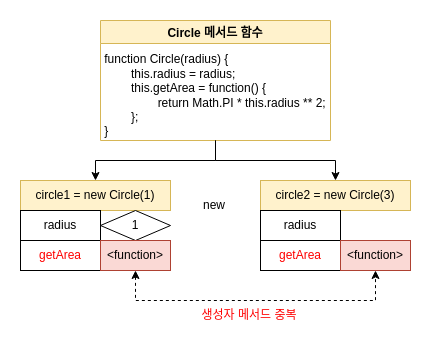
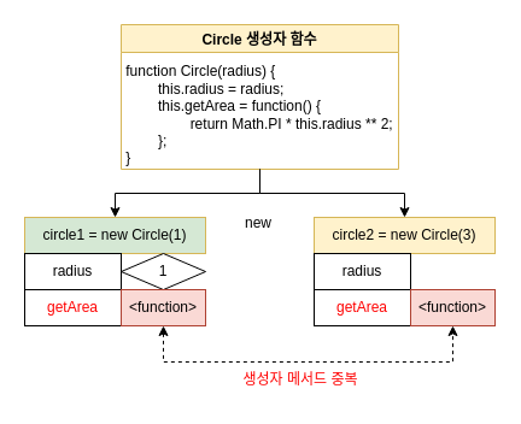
- <mxCell id="2" value="Circle 메서드 함수" style="swimlane;fillColor=#fff2cc;strokeColor=#d6b656;" vertex="1" parent="1"><mxGeometry x="100" y="20" width="230" height="120" as="geometry" /></mxCell>
+ <mxCell id="2" value="Circle 생성자 함수" style="swimlane;fillColor=#fff2cc;strokeColor=#d6b656;" vertex="1" parent="1"><mxGeometry x="100" y="20" width="230" height="120" as="geometry" /></mxCell>
- <mxCell id="4" value="circle1 = new Circle(1)" style="rounded=0;whiteSpace=wrap;html=1;fillColor=#fff2cc;strokeColor=#d6b656;" vertex="1" parent="1"><mxGeometry x="20" y="180" width="150" height="30" as="geometry" /></mxCell>
+ <mxCell id="4" value="circle1 = new Circle(1)" style="rounded=0;whiteSpace=wrap;html=1;fillColor=#d5e8d4;strokeColor=#d6b656;" vertex="1" parent="1"><mxGeometry x="20" y="180" width="150" height="30" as="geometry" /></mxCell>
- <mxCell id="17" value="new" style="text;html=1;strokeColor=none;fillColor=none;align=center;verticalAlign=middle;whiteSpace=wrap;rounded=0;fontColor=#000000;" vertex="1" parent="1"><mxGeometry x="184" y="190" width="60" height="30" as="geometry" /></mxCell>
+ <mxCell id="17" value="new" style="text;html=1;strokeColor=none;fillColor=none;align=center;verticalAlign=middle;whiteSpace=wrap;rounded=0;fontColor=#000000;" vertex="1" parent="1"><mxGeometry x="184" y="170" width="60" height="30" as="geometry" /></mxCell>
